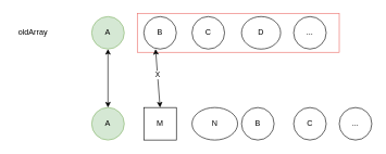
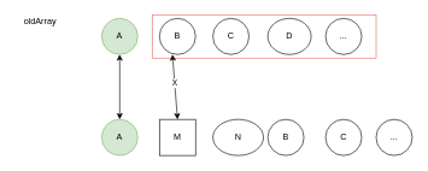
- <mxCell id="14" value="oldArray" style="text;html=1;align=center;verticalAlign=middle;whiteSpace=wrap;rounded=0;" vertex="1" parent="1"><mxGeometry x="20" y="35" width="60" height="30" as="geometry" /></mxCell>
+ <mxCell id="14" value="oldArray" style="text;html=1;align=center;verticalAlign=middle;whiteSpace=wrap;rounded=0;" vertex="1" parent="1"><mxGeometry x="25" y="15" width="60" height="30" as="geometry" /></mxCell>
